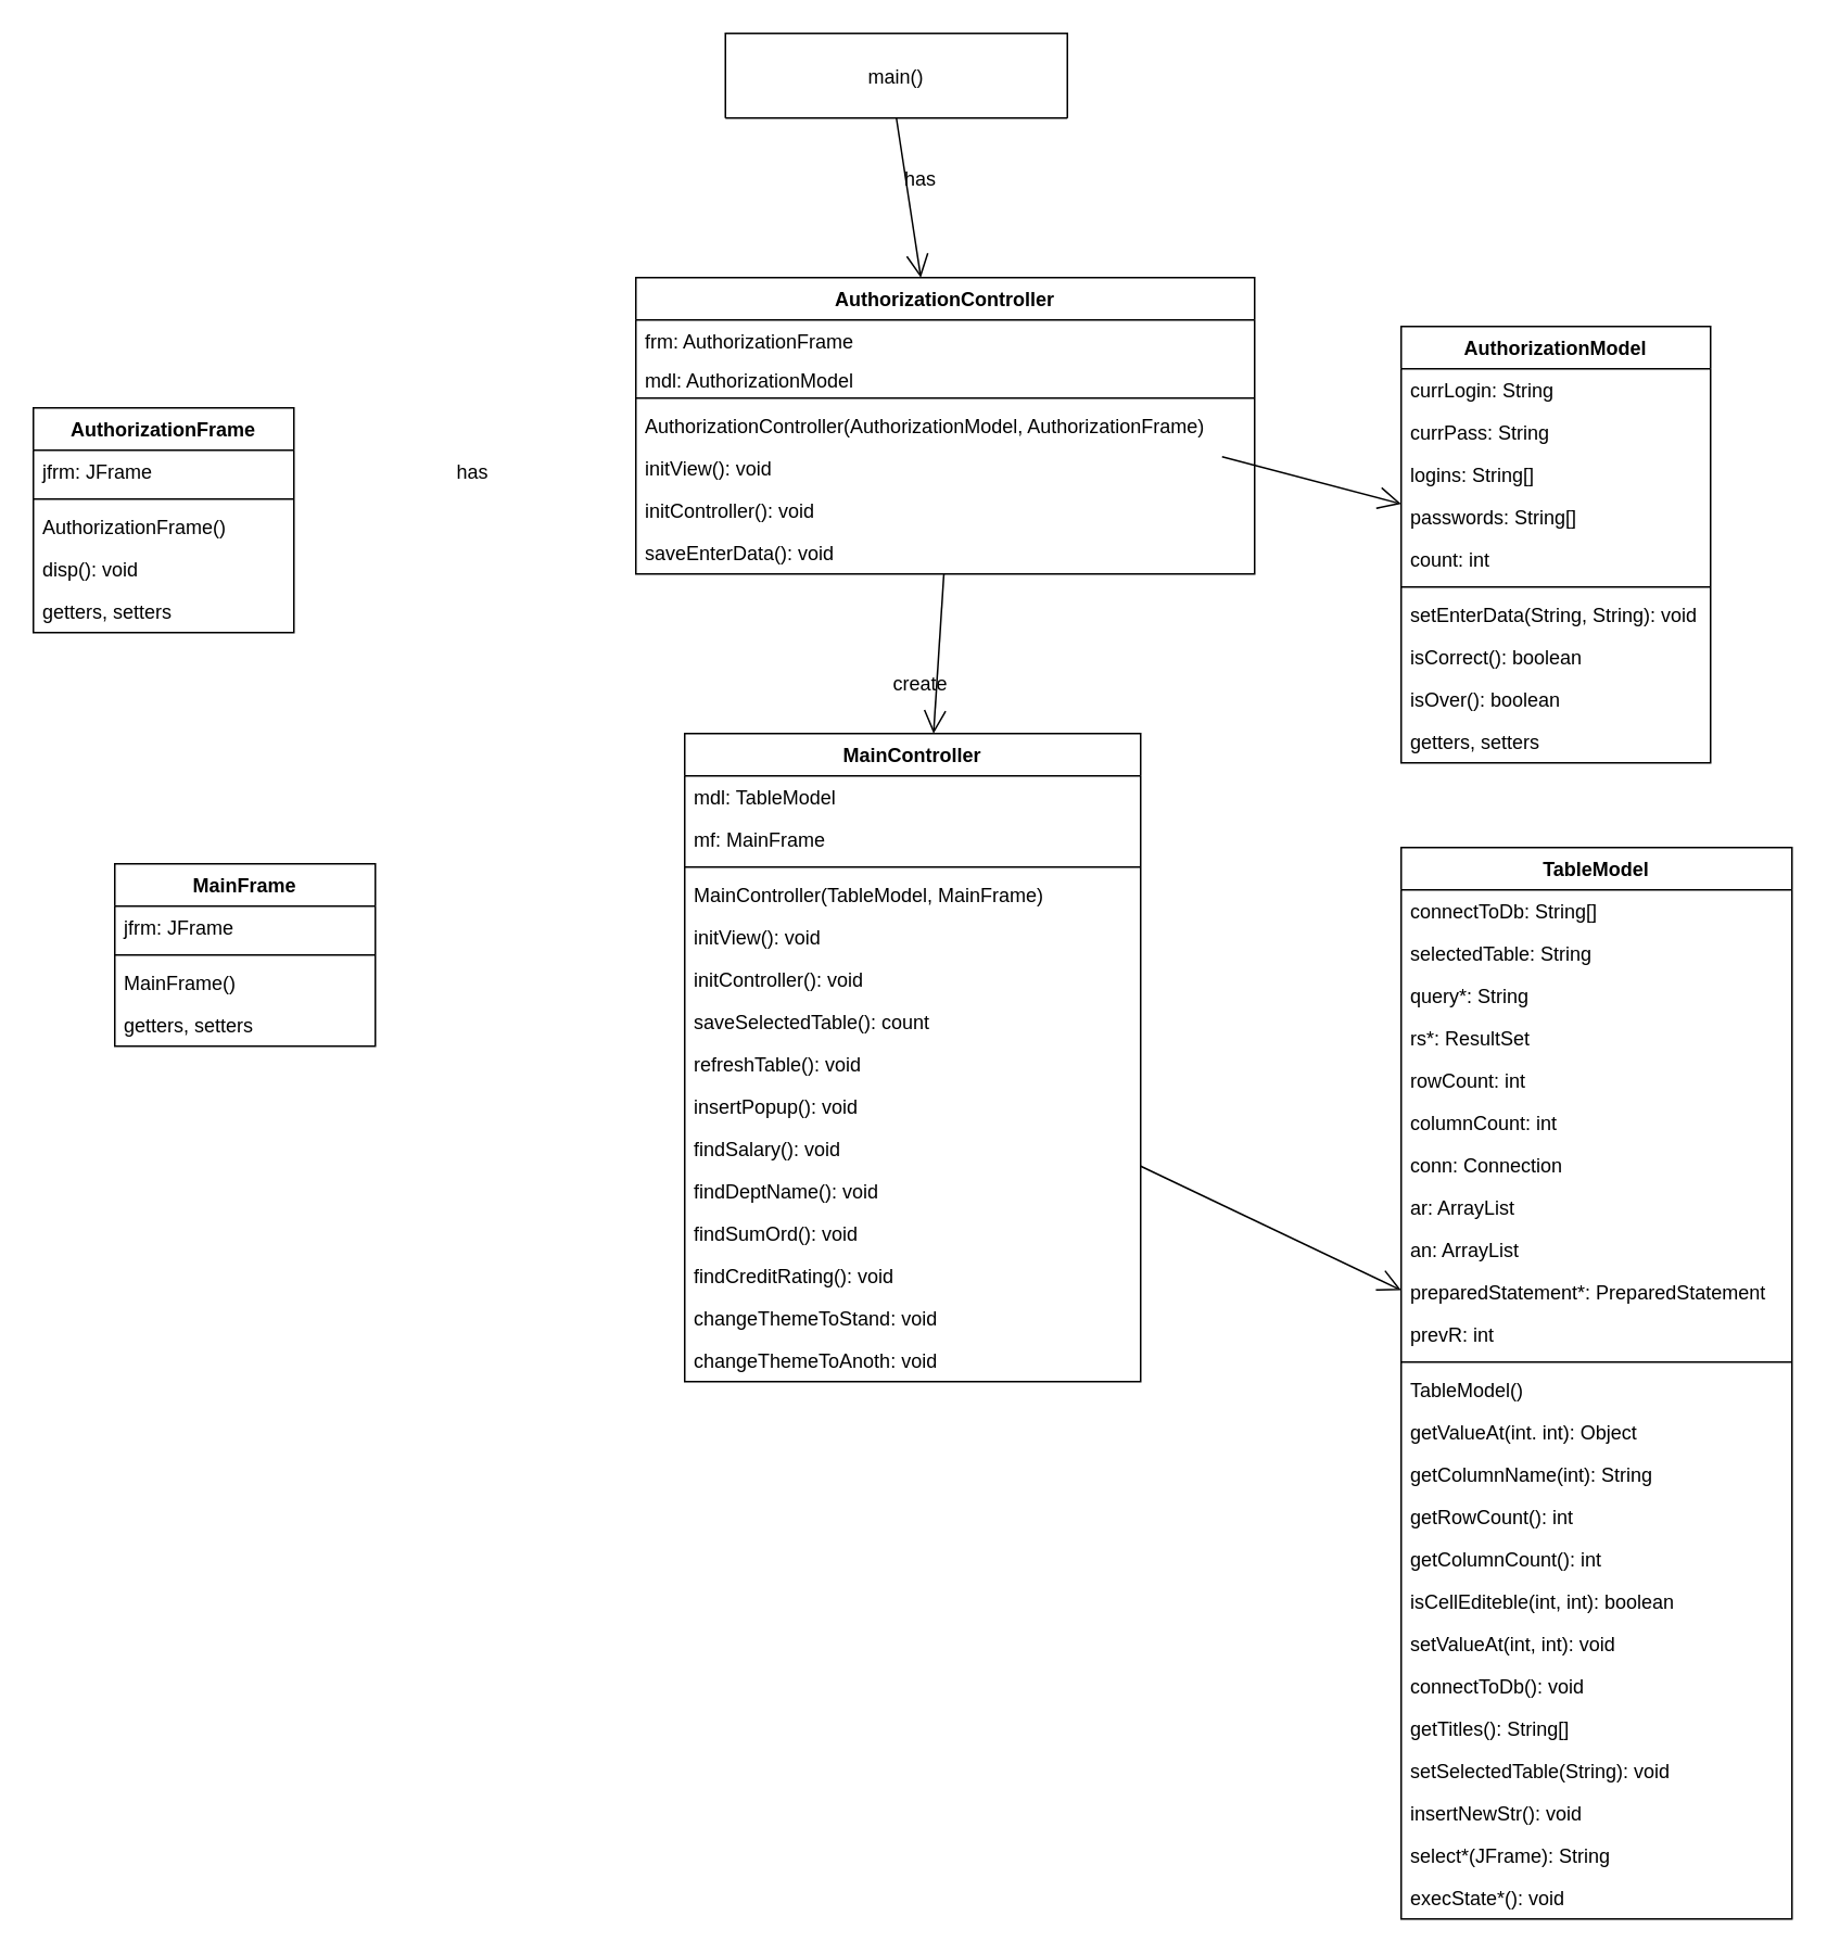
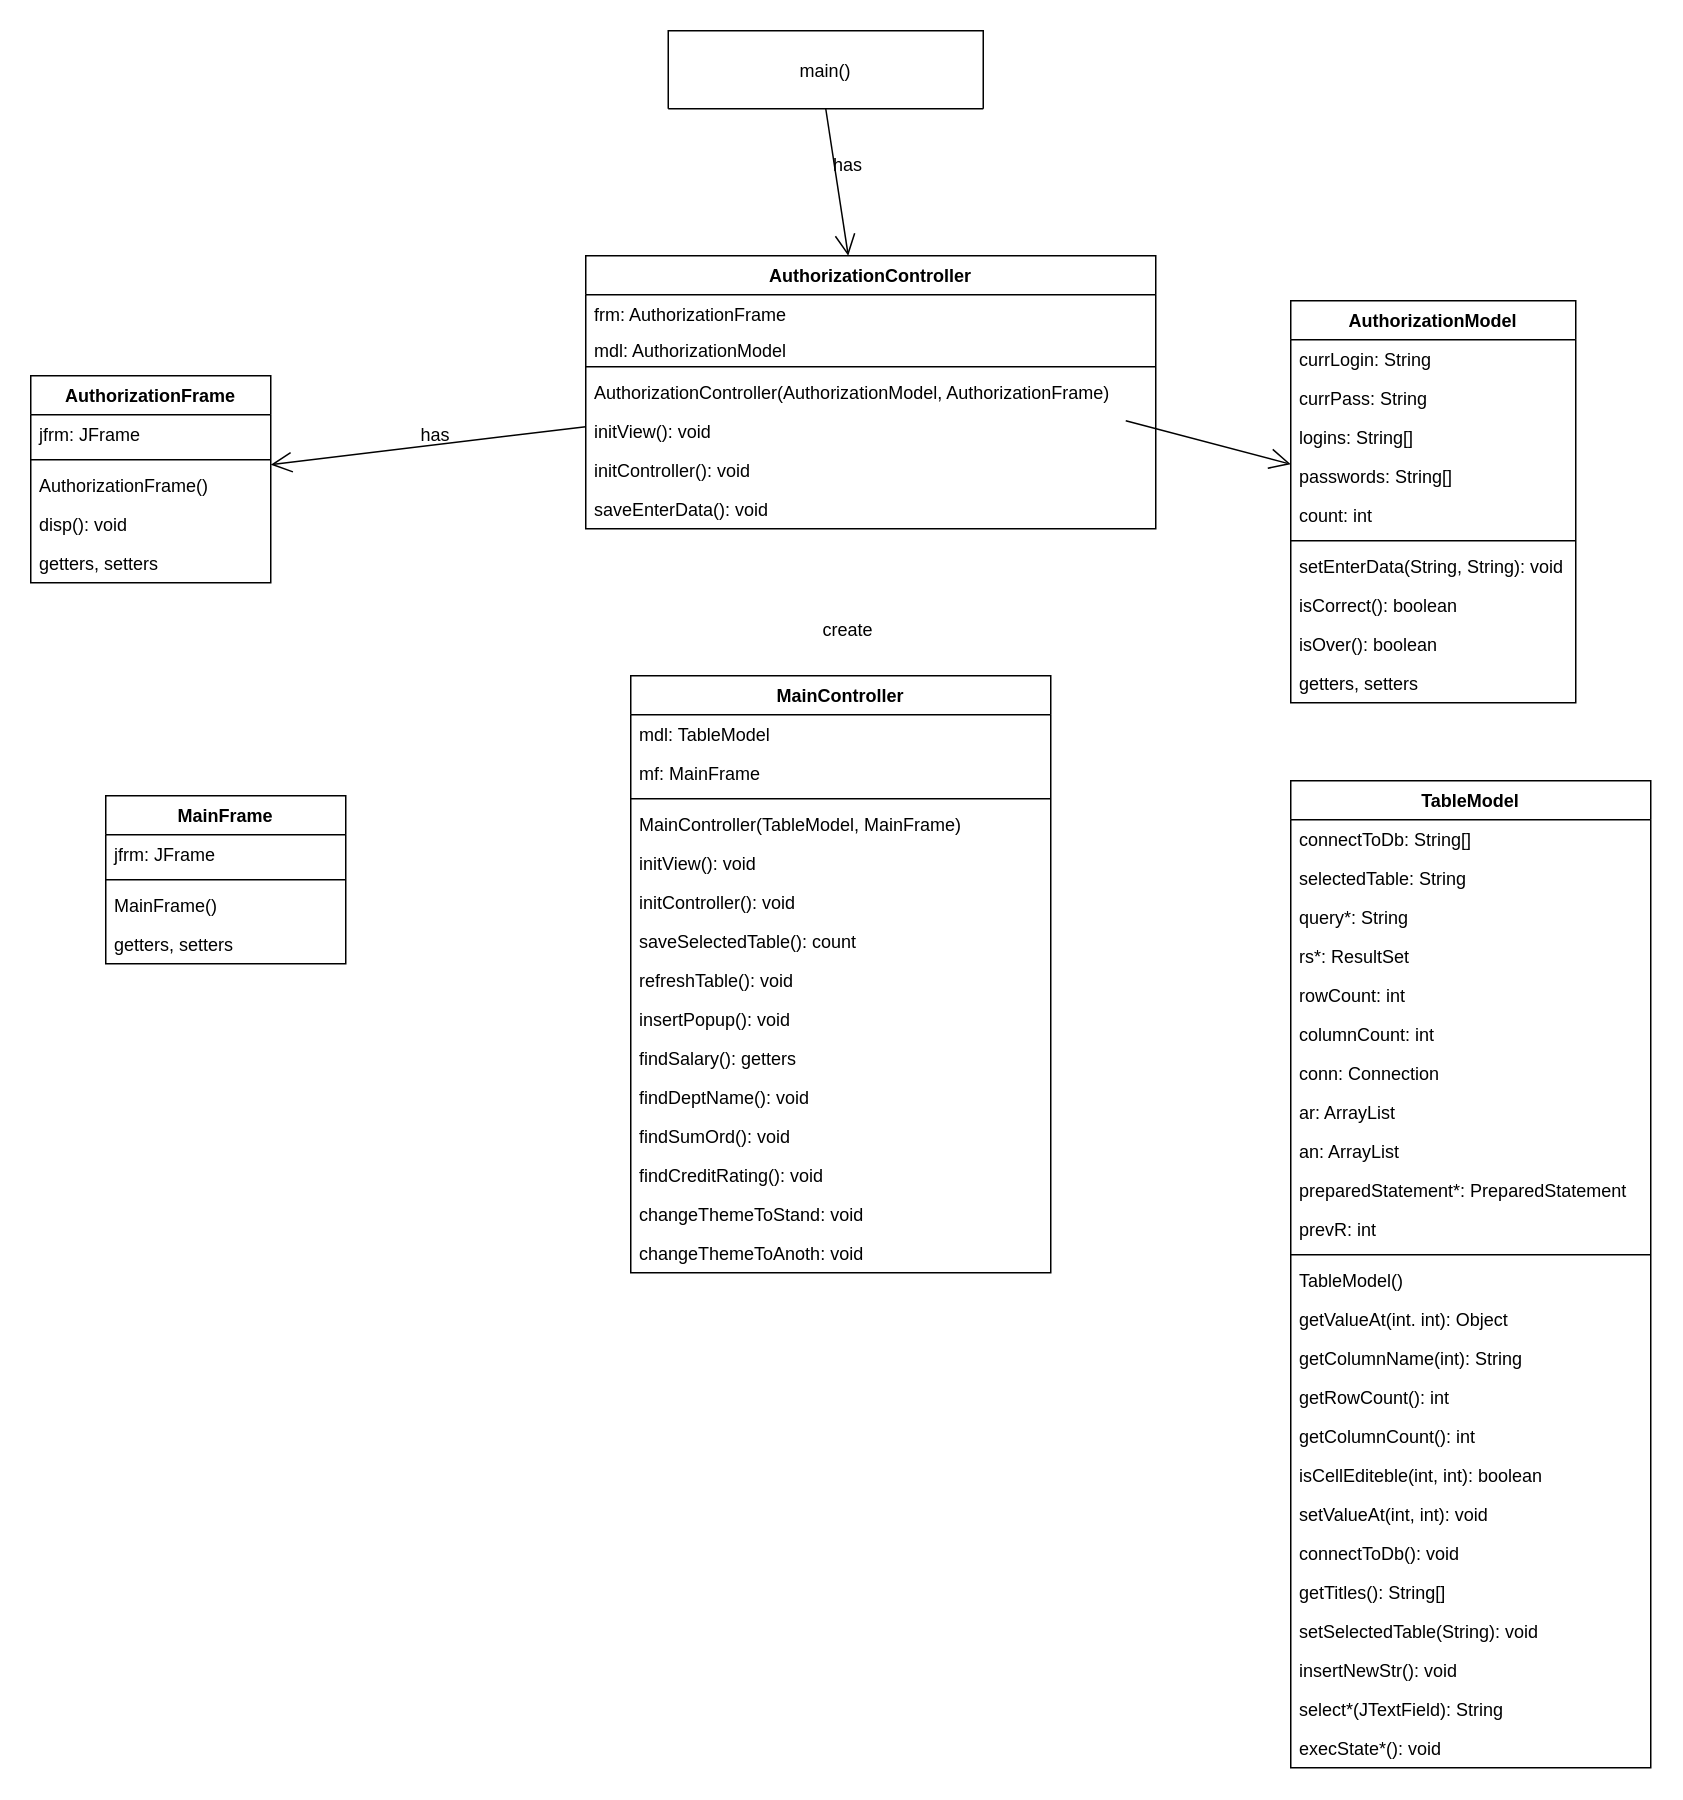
+ <mxCell id="14" value="" style="endArrow=open;endFill=1;endSize=12;html=1;" edge="1" parent="1" source="5" target="15"><mxGeometry width="160" relative="1" as="geometry"><mxPoint x="390" y="380" as="sourcePoint" /><mxPoint x="260" y="290" as="targetPoint" /></mxGeometry></mxCell>
- <mxCell id="49" value="" style="endArrow=open;endFill=1;endSize=12;html=1;" edge="1" parent="1" source="13" target="33"><mxGeometry width="160" relative="1" as="geometry"><mxPoint x="20" y="550" as="sourcePoint" /><mxPoint x="560" y="449" as="targetPoint" /></mxGeometry></mxCell>
- <mxCell id="43" value="findSalary(): void" style="text;strokeColor=none;fillColor=none;align=left;verticalAlign=top;spacingLeft=4;spacingRight=4;overflow=hidden;rotatable=0;points=[[0,0.5],[1,0.5]];portConstraint=eastwest;" vertex="1" parent="33"><mxGeometry y="242" width="280" height="26" as="geometry" /></mxCell>
+ <mxCell id="43" value="findSalary(): getters" style="text;strokeColor=none;fillColor=none;align=left;verticalAlign=top;spacingLeft=4;spacingRight=4;overflow=hidden;rotatable=0;points=[[0,0.5],[1,0.5]];portConstraint=eastwest;" vertex="1" parent="33"><mxGeometry y="242" width="280" height="26" as="geometry" /></mxCell>
- <mxCell id="51" value="" style="endArrow=open;endFill=1;endSize=12;html=1;" edge="1" parent="1" source="33" target="57"><mxGeometry width="160" relative="1" as="geometry"><mxPoint x="20" y="870" as="sourcePoint" /><mxPoint x="870" y="740" as="targetPoint" /></mxGeometry></mxCell>
- <mxCell id="81" value="select*(JFrame): String" style="text;strokeColor=none;fillColor=none;align=left;verticalAlign=top;spacingLeft=4;spacingRight=4;overflow=hidden;rotatable=0;points=[[0,0.5],[1,0.5]];portConstraint=eastwest;" vertex="1" parent="57"><mxGeometry y="606" width="240" height="26" as="geometry" /></mxCell>
+ <mxCell id="81" value="select*(JTextField): String" style="text;strokeColor=none;fillColor=none;align=left;verticalAlign=top;spacingLeft=4;spacingRight=4;overflow=hidden;rotatable=0;points=[[0,0.5],[1,0.5]];portConstraint=eastwest;" vertex="1" parent="57"><mxGeometry y="606" width="240" height="26" as="geometry" /></mxCell>
